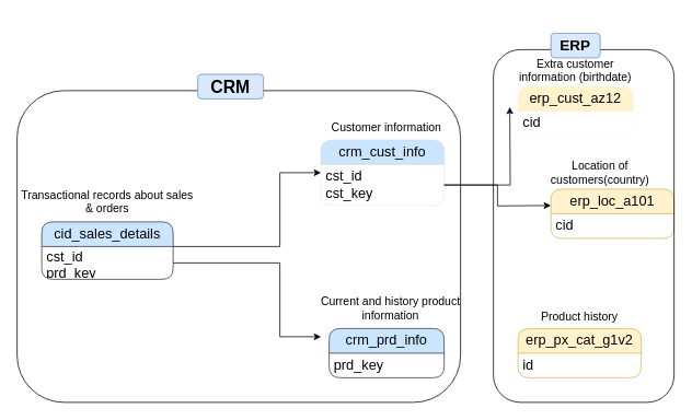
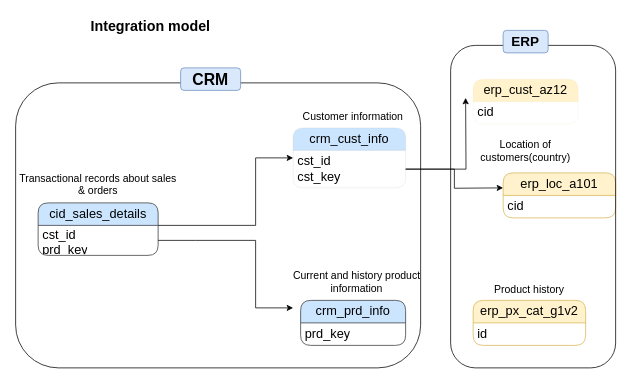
+ <mxCell id="2" value="&lt;font style=&quot;font-size: 19px;&quot;&gt;&lt;b&gt;Integration model&lt;/b&gt;&lt;/font&gt;" style="text;html=1;align=center;verticalAlign=middle;whiteSpace=wrap;rounded=0;strokeWidth=7;" vertex="1" parent="1"><mxGeometry x="110" y="20" width="180" height="30" as="geometry" /></mxCell>
- <mxCell id="27" value="&lt;font style=&quot;font-size: 14px;&quot;&gt;Extra customer information (birthdate)&lt;/font&gt;" style="text;html=1;align=center;verticalAlign=middle;whiteSpace=wrap;rounded=0;" vertex="1" parent="1"><mxGeometry x="620" y="70" width="160" height="30" as="geometry" /></mxCell>
- <mxCell id="29" value="&lt;font style=&quot;font-size: 14px;&quot;&gt;Location of customers(country)&lt;/font&gt;" style="text;html=1;align=center;verticalAlign=middle;whiteSpace=wrap;rounded=0;" vertex="1" parent="1"><mxGeometry x="660" y="195" width="140" height="30" as="geometry" /></mxCell>
+ <mxCell id="29" value="&lt;font style=&quot;font-size: 14px;&quot;&gt;Location of customers(country)&lt;/font&gt;" style="text;html=1;align=center;verticalAlign=middle;whiteSpace=wrap;rounded=0;" vertex="1" parent="1"><mxGeometry x="630" y="185" width="140" height="30" as="geometry" /></mxCell>
